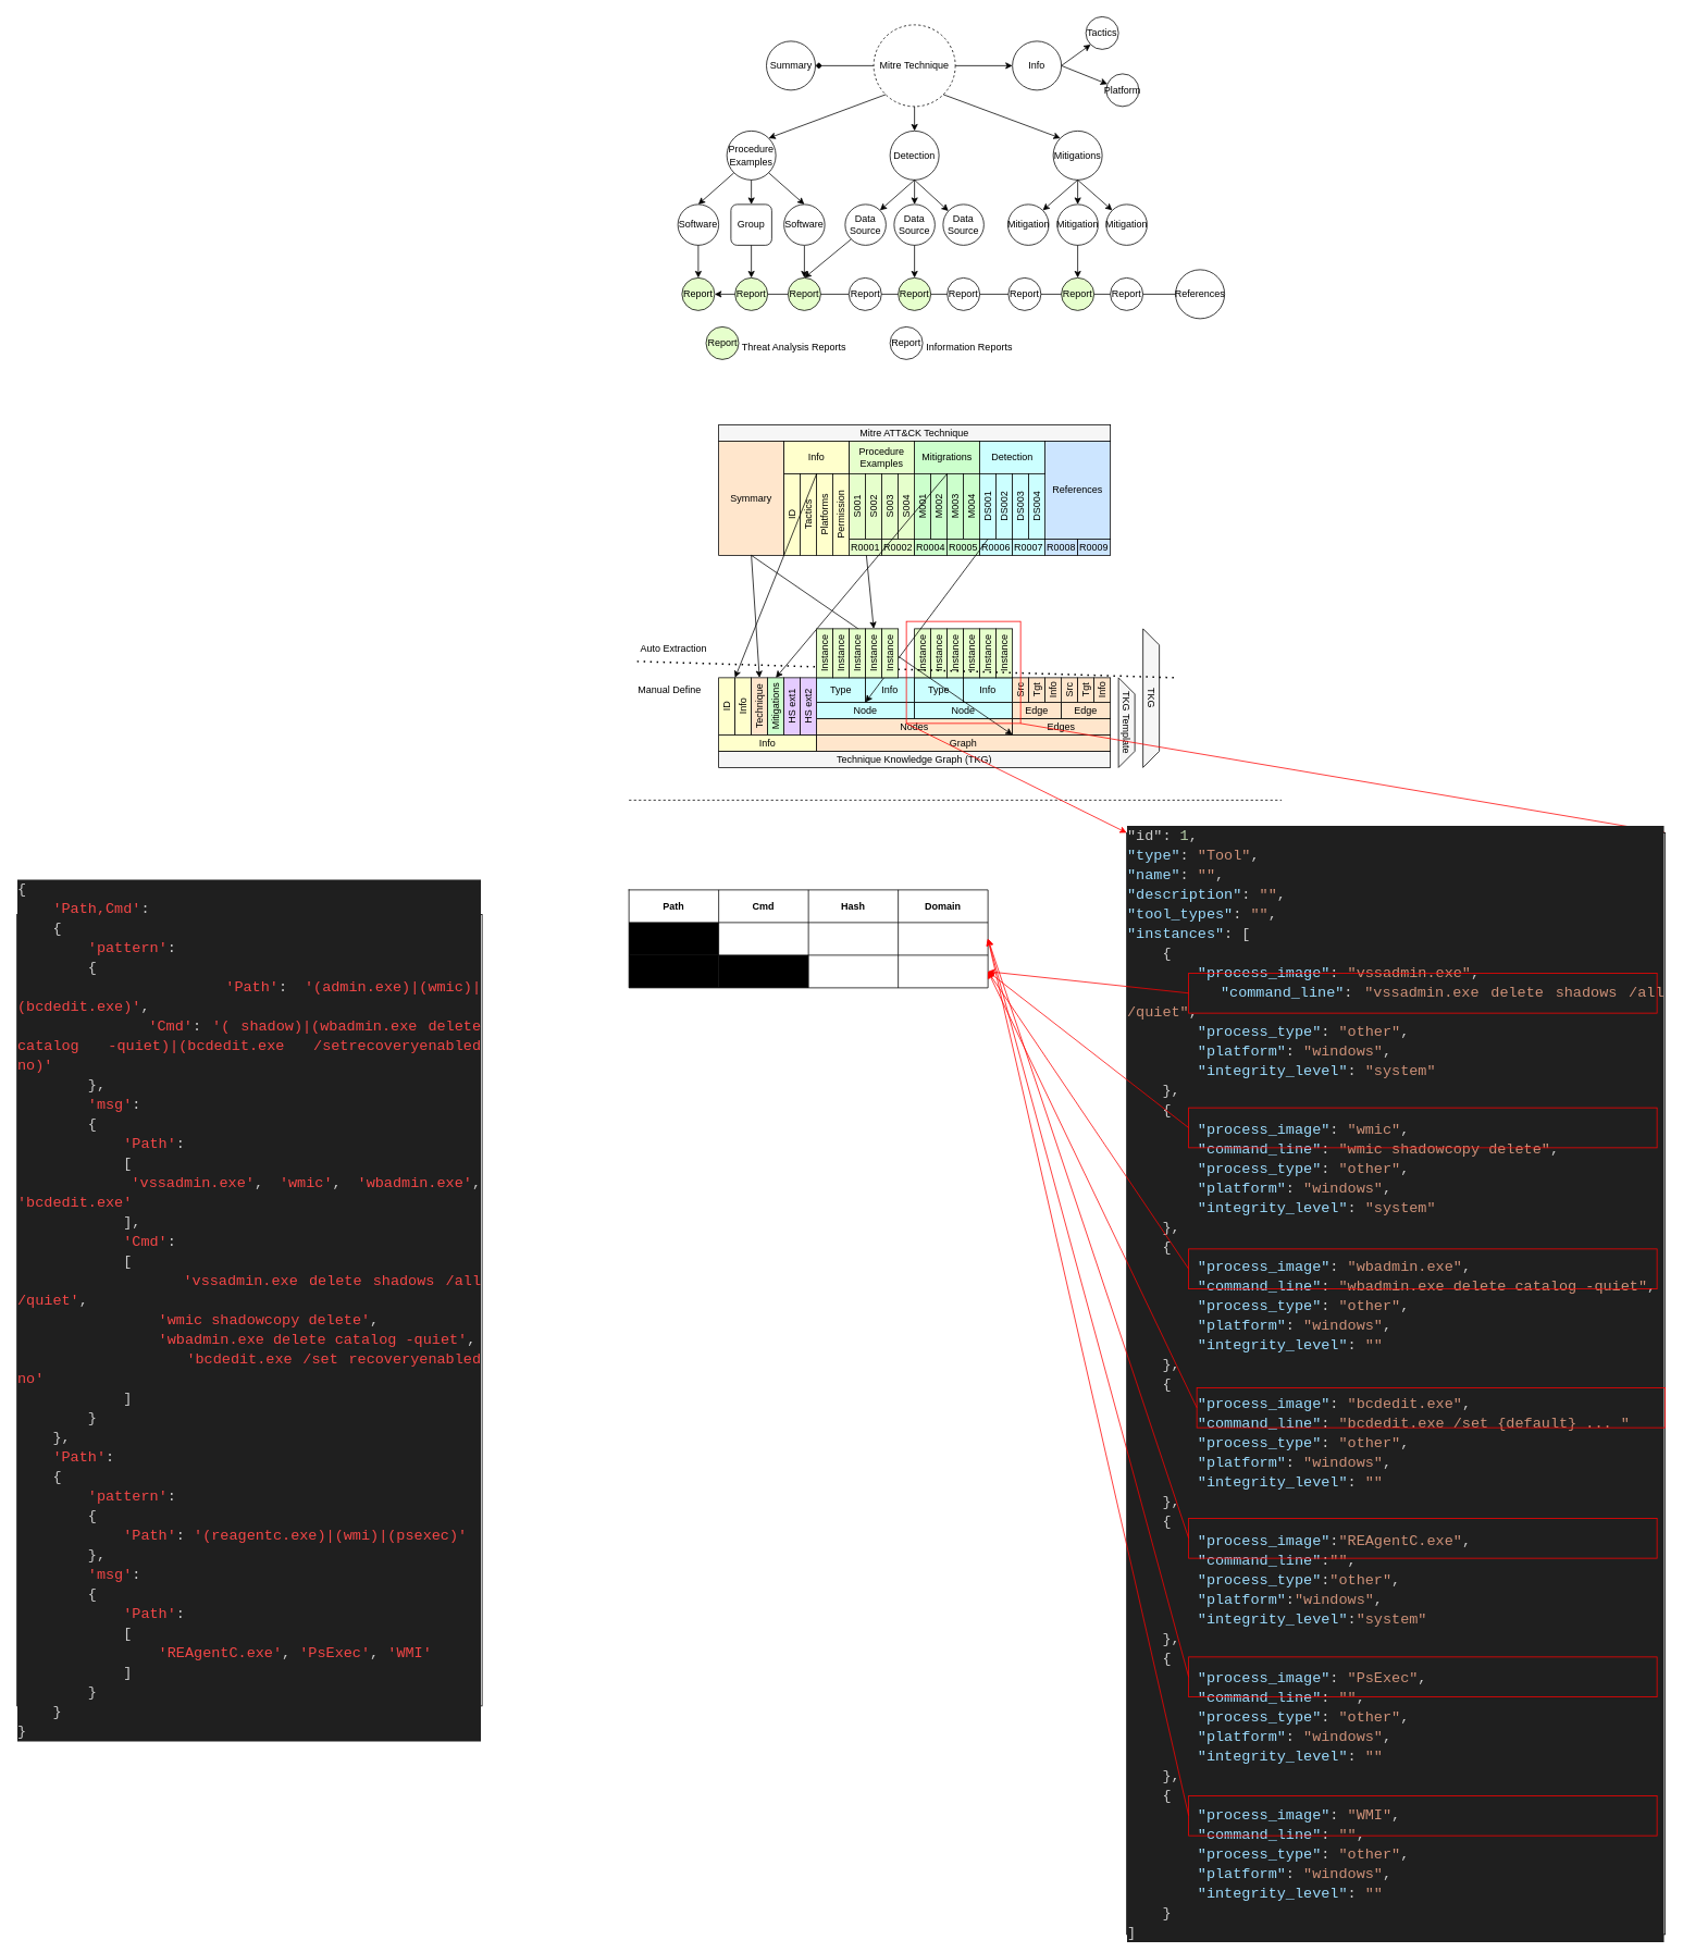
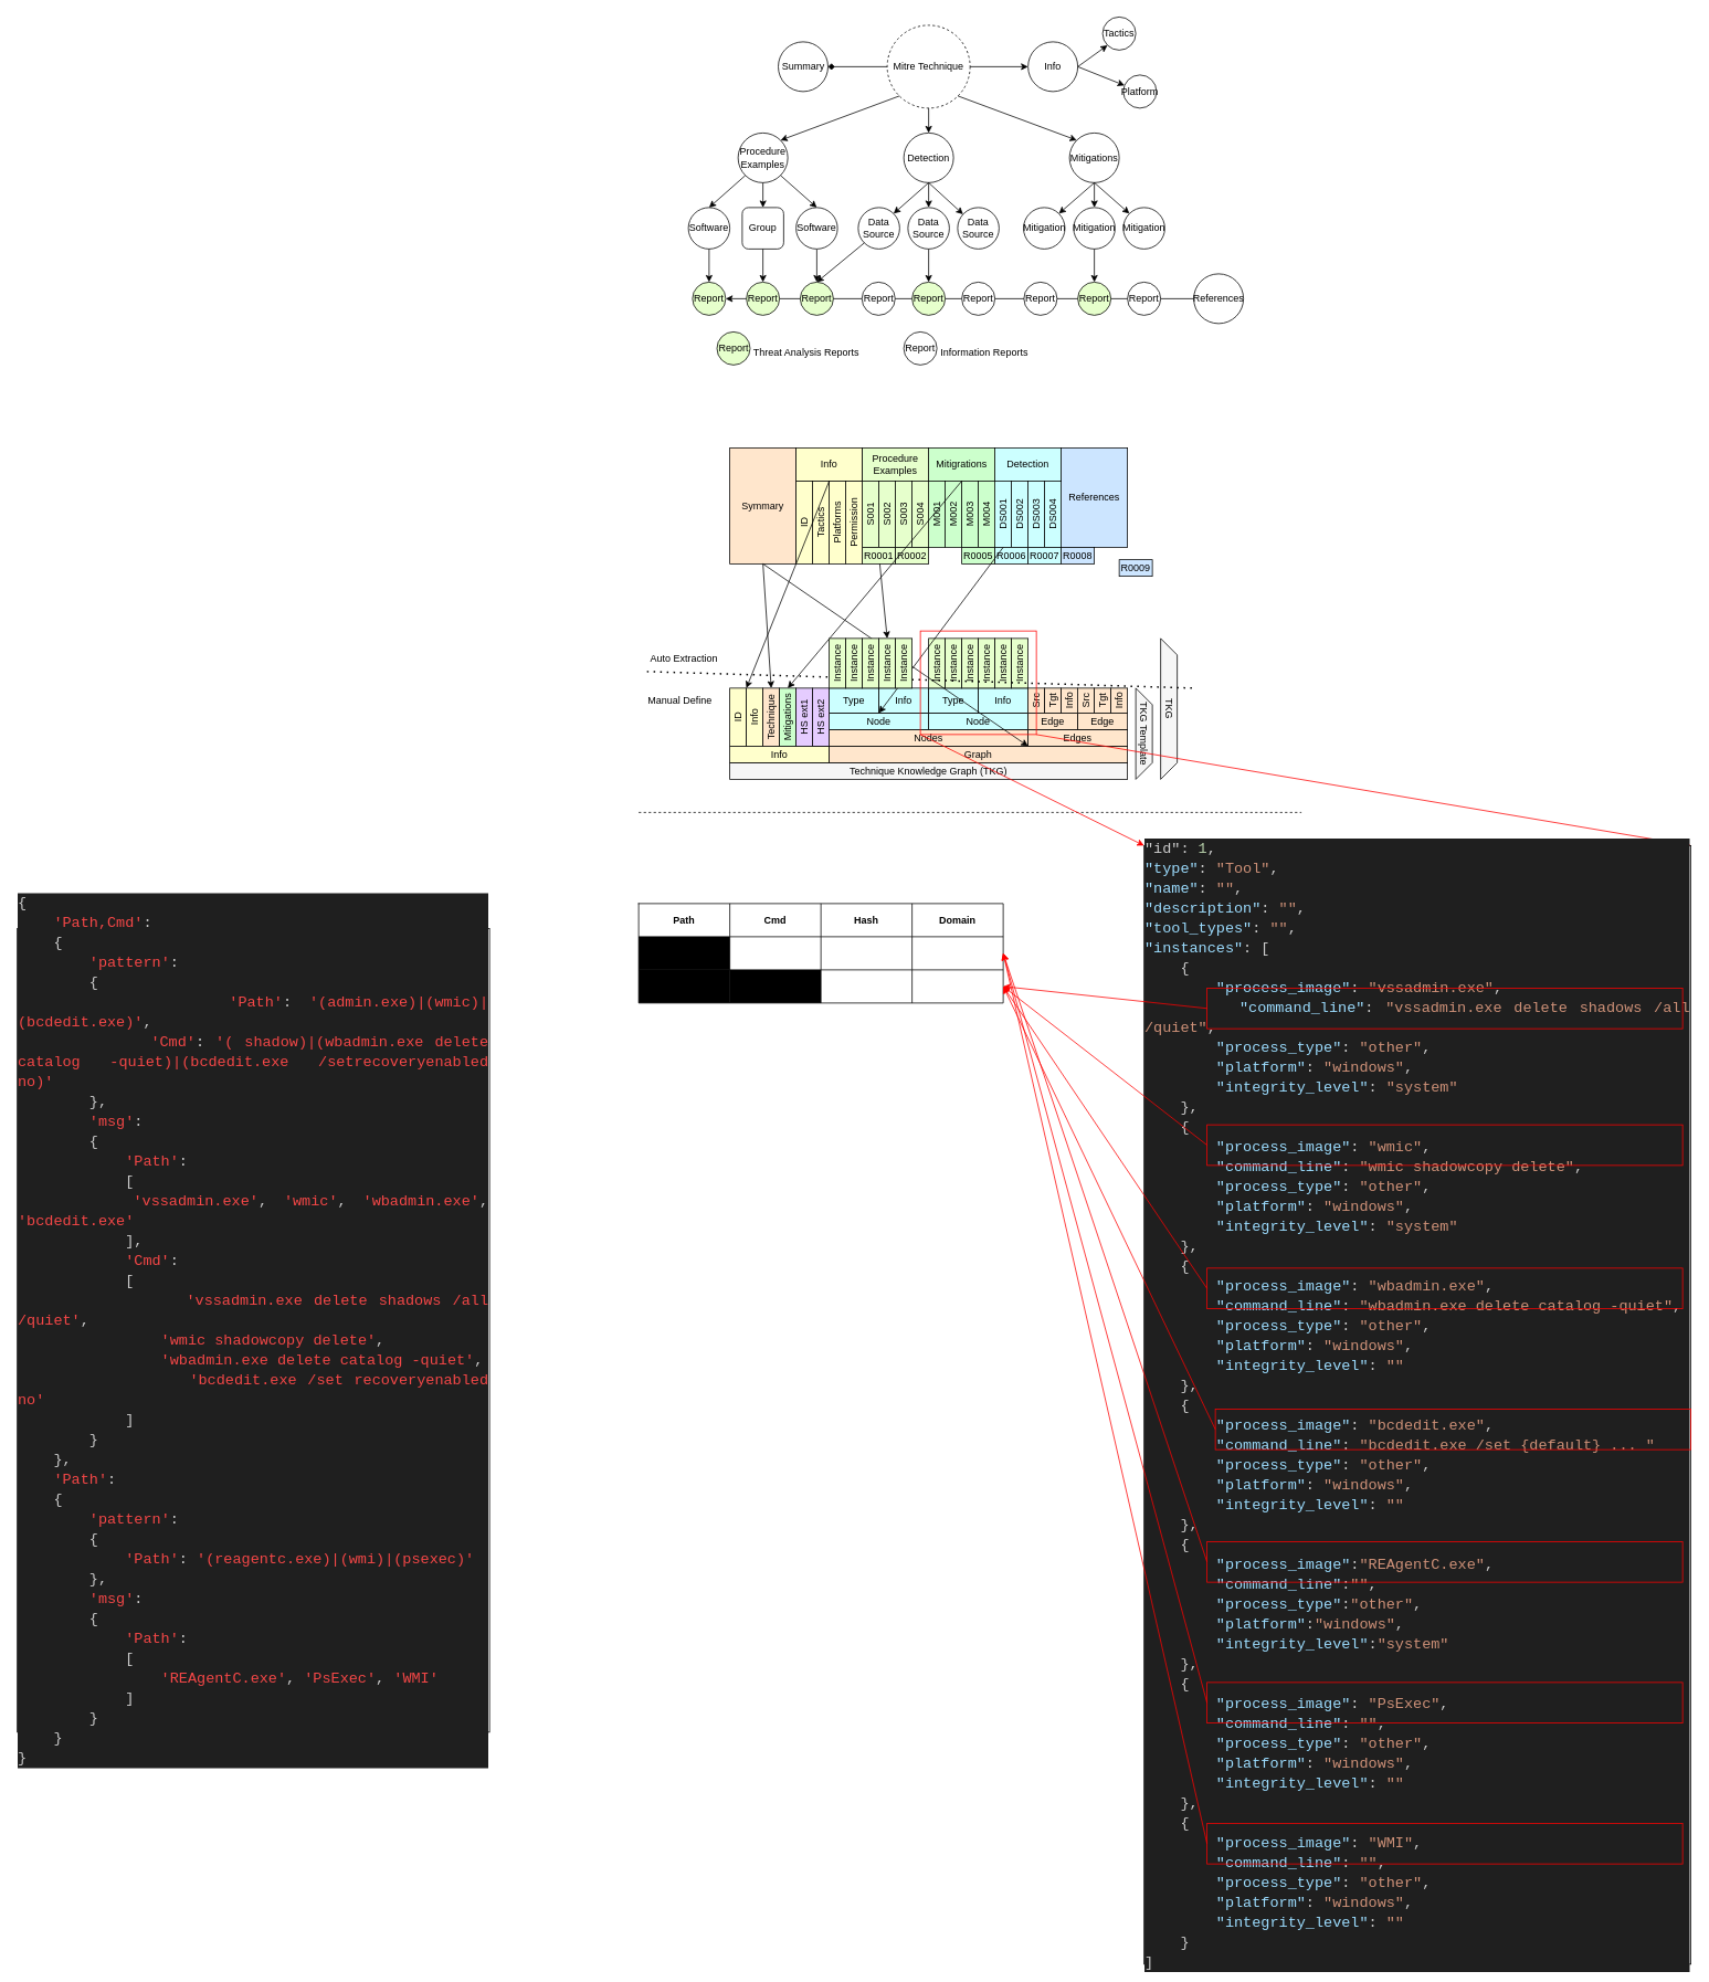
- <mxCell id="44" value="Mitre ATT&amp;amp;CK Technique" style="rounded=0;whiteSpace=wrap;html=1;fillColor=#F6F6F6;" vertex="1" parent="1"><mxGeometry x="880" y="520" width="480" height="20" as="geometry" /></mxCell>
- <mxCell id="73" value="R0004" style="rounded=0;whiteSpace=wrap;html=1;fillColor=#CCFFCC;" vertex="1" parent="1"><mxGeometry x="1120" y="660" width="40" height="20" as="geometry" /></mxCell>
- <mxCell id="67" value="R0009" style="rounded=0;whiteSpace=wrap;html=1;fillColor=#CCE5FF;" vertex="1" parent="1"><mxGeometry x="1320" y="660" width="40" height="20" as="geometry" /></mxCell>
+ <mxCell id="67" value="R0009" style="rounded=0;whiteSpace=wrap;html=1;fillColor=#CCE5FF;" vertex="1" parent="1"><mxGeometry x="1350" y="675" width="40" height="20" as="geometry" /></mxCell>
